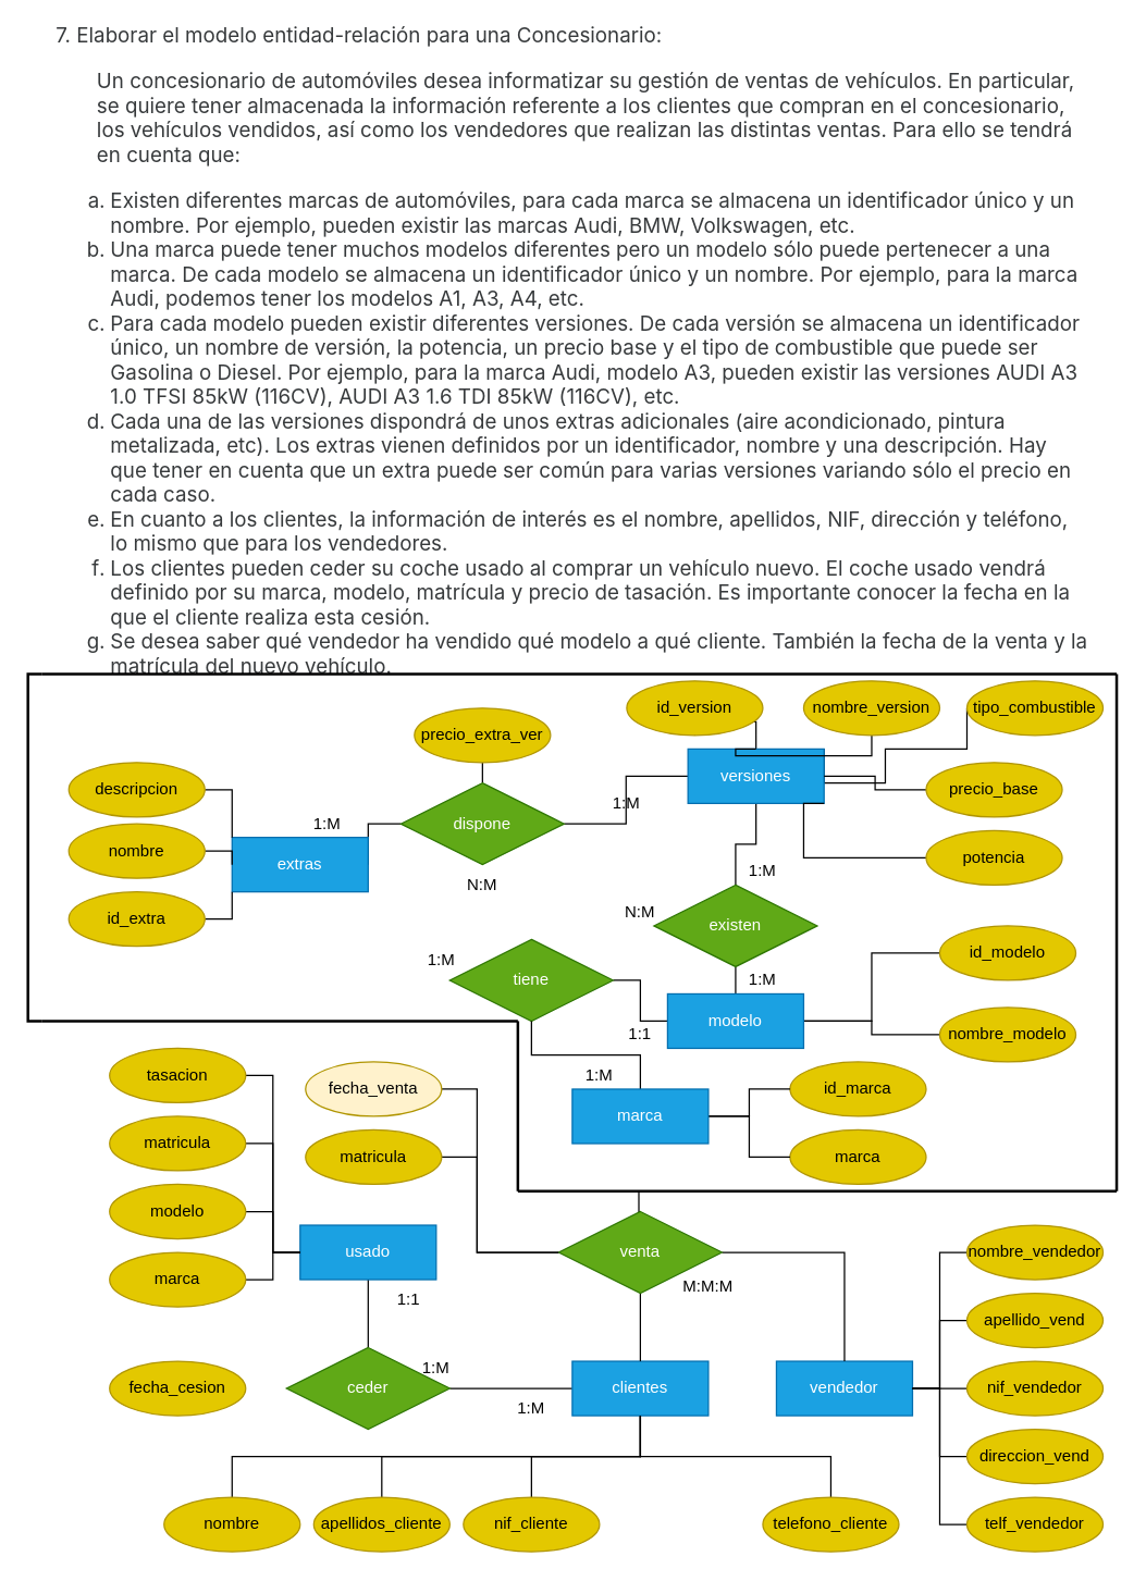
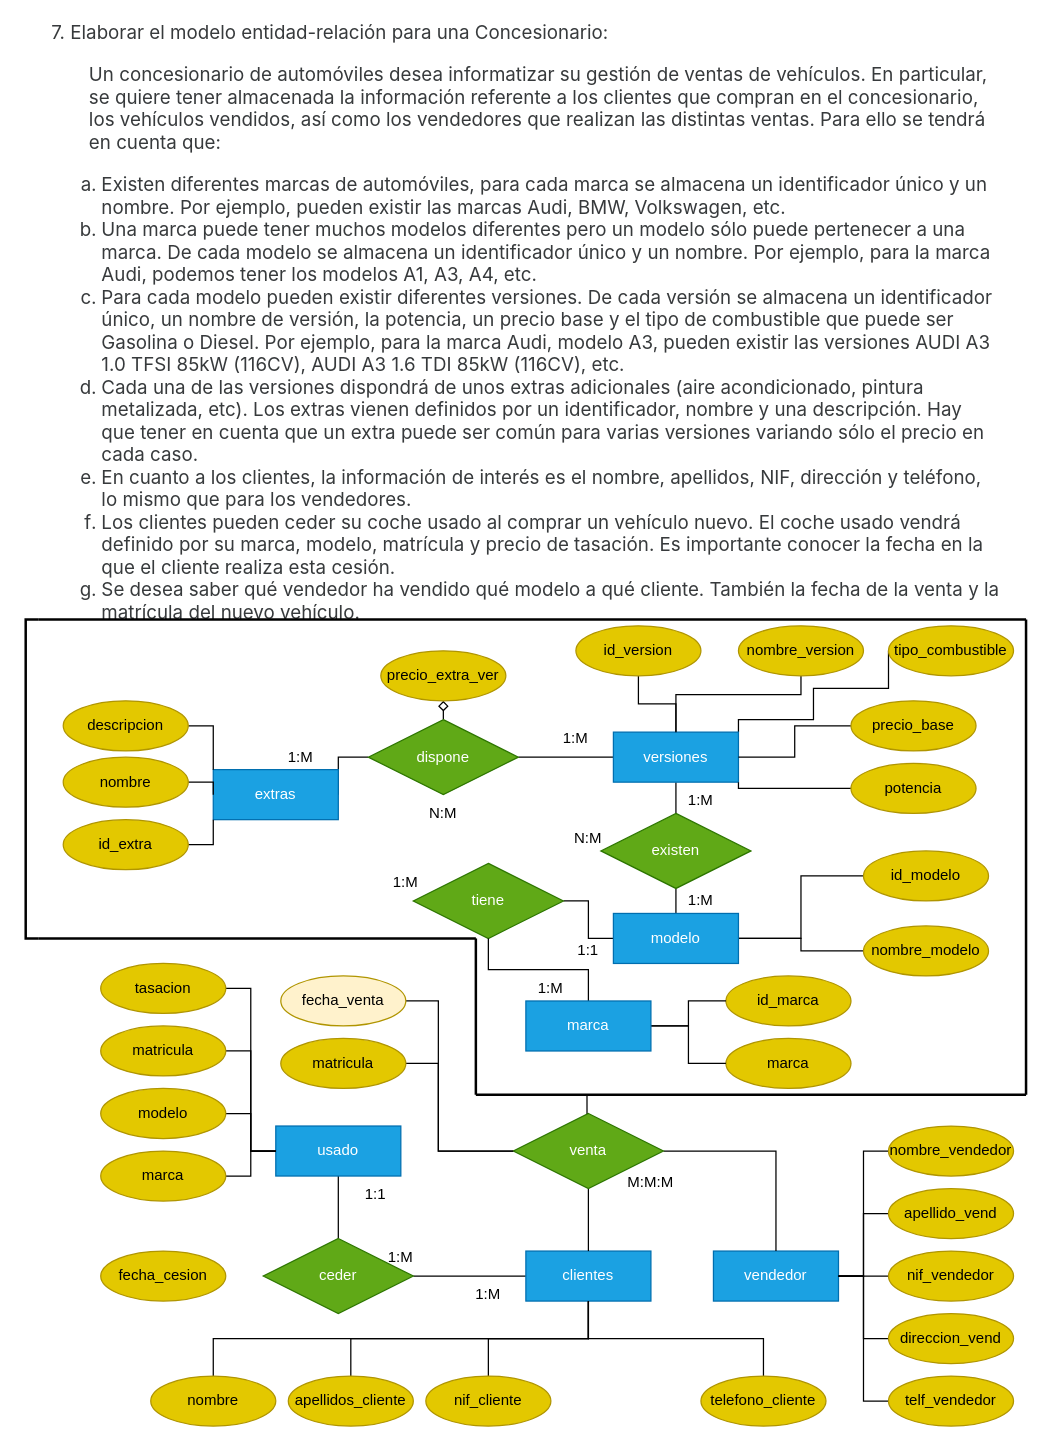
- <mxCell id="32" style="edgeStyle=orthogonalEdgeStyle;rounded=0;orthogonalLoop=1;jettySize=auto;html=1;exitX=0.5;exitY=0;exitDx=0;exitDy=0;entryX=0.5;entryY=1;entryDx=0;entryDy=0;endArrow=none;endFill=0;" parent="1" source="33" target="41" edge="1"><mxGeometry relative="1" as="geometry" /></mxCell>
+ <mxCell id="32" style="edgeStyle=orthogonalEdgeStyle;rounded=0;orthogonalLoop=1;jettySize=auto;html=1;exitX=0.5;exitY=0;exitDx=0;exitDy=0;entryX=0.5;entryY=1;entryDx=0;entryDy=0;endArrow=diamond;endFill=0;" parent="1" source="33" target="41" edge="1"><mxGeometry relative="1" as="geometry" /></mxCell>
- <mxCell id="22" value="versiones" style="whiteSpace=wrap;html=1;align=center;fillColor=#1ba1e2;fontColor=#ffffff;strokeColor=#006EAF;" parent="1" vertex="1"><mxGeometry x="505" y="550" width="100" height="40" as="geometry" /></mxCell>
+ <mxCell id="22" value="versiones" style="whiteSpace=wrap;html=1;align=center;fillColor=#1ba1e2;fontColor=#ffffff;strokeColor=#006EAF;" parent="1" vertex="1"><mxGeometry x="490" y="585" width="100" height="40" as="geometry" /></mxCell>
